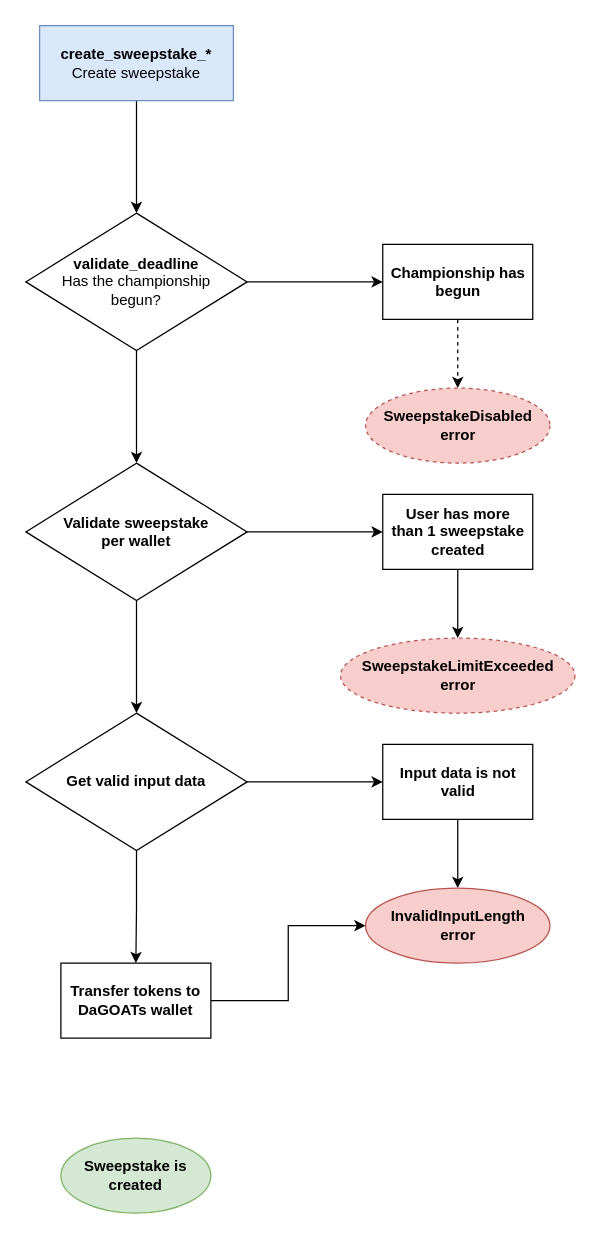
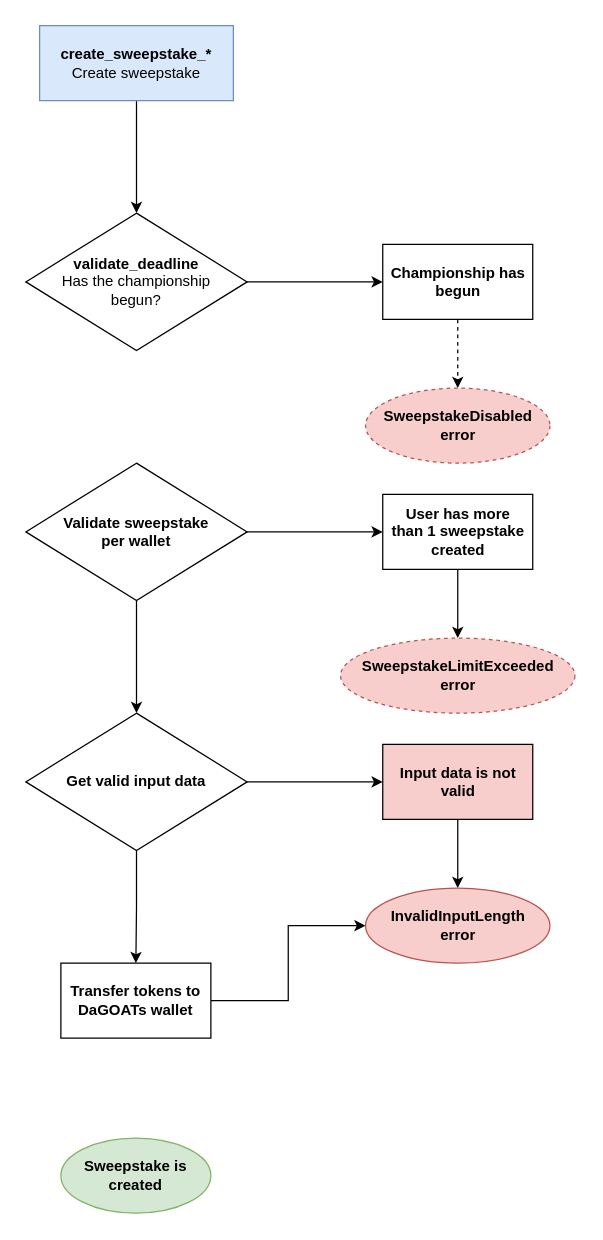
- <mxCell id="5" value="" style="edgeStyle=orthogonalEdgeStyle;rounded=0;orthogonalLoop=1;jettySize=auto;html=1;" edge="1" parent="1" source="6" target="12"><mxGeometry relative="1" as="geometry" /></mxCell>
- <mxCell id="20" value="&lt;b&gt;Input data is not&lt;br&gt;valid&lt;/b&gt;" style="whiteSpace=wrap;html=1;" vertex="1" parent="1"><mxGeometry x="305.5" y="595" width="120" height="60" as="geometry" /></mxCell>
+ <mxCell id="20" value="&lt;b&gt;Input data is not&lt;br&gt;valid&lt;/b&gt;" style="whiteSpace=wrap;html=1;fillColor=#f8cecc;" vertex="1" parent="1"><mxGeometry x="305.5" y="595" width="120" height="60" as="geometry" /></mxCell>
